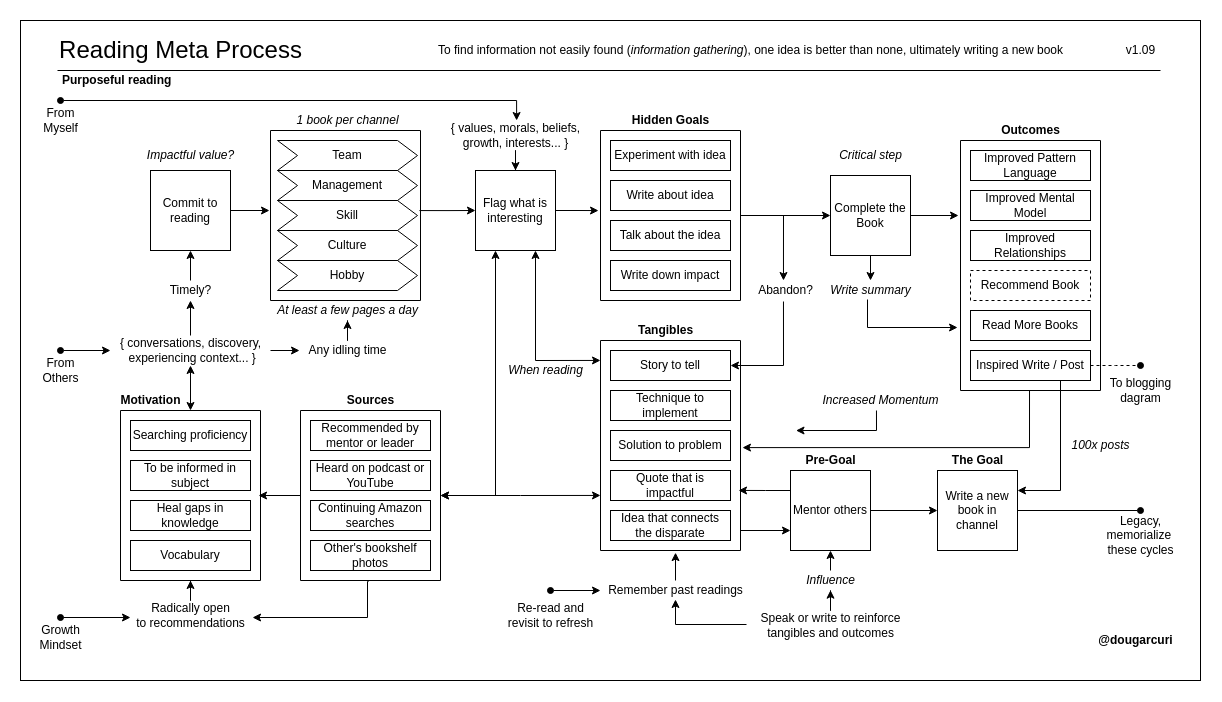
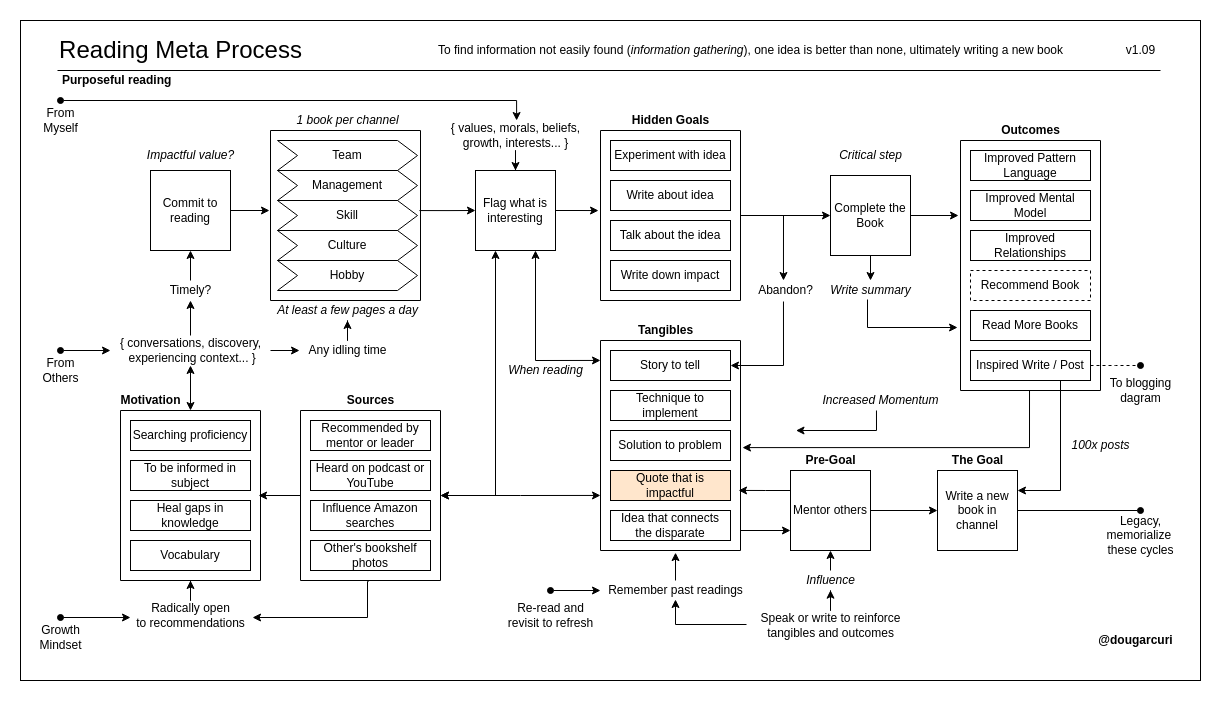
- <mxCell id="46" value="Quote that is impactful" style="rounded=0;whiteSpace=wrap;html=1;" parent="1" vertex="1"><mxGeometry x="610" y="470" width="120" height="30" as="geometry" /></mxCell>
+ <mxCell id="46" value="Quote that is impactful" style="rounded=0;whiteSpace=wrap;html=1;fillColor=#ffe6cc;" parent="1" vertex="1"><mxGeometry x="610" y="470" width="120" height="30" as="geometry" /></mxCell>
- <mxCell id="63" value="Continuing Amazon searches" style="rounded=0;whiteSpace=wrap;html=1;" parent="1" vertex="1"><mxGeometry x="310" y="500" width="120" height="30" as="geometry" /></mxCell>
+ <mxCell id="63" value="Influence Amazon searches" style="rounded=0;whiteSpace=wrap;html=1;" parent="1" vertex="1"><mxGeometry x="310" y="500" width="120" height="30" as="geometry" /></mxCell>
